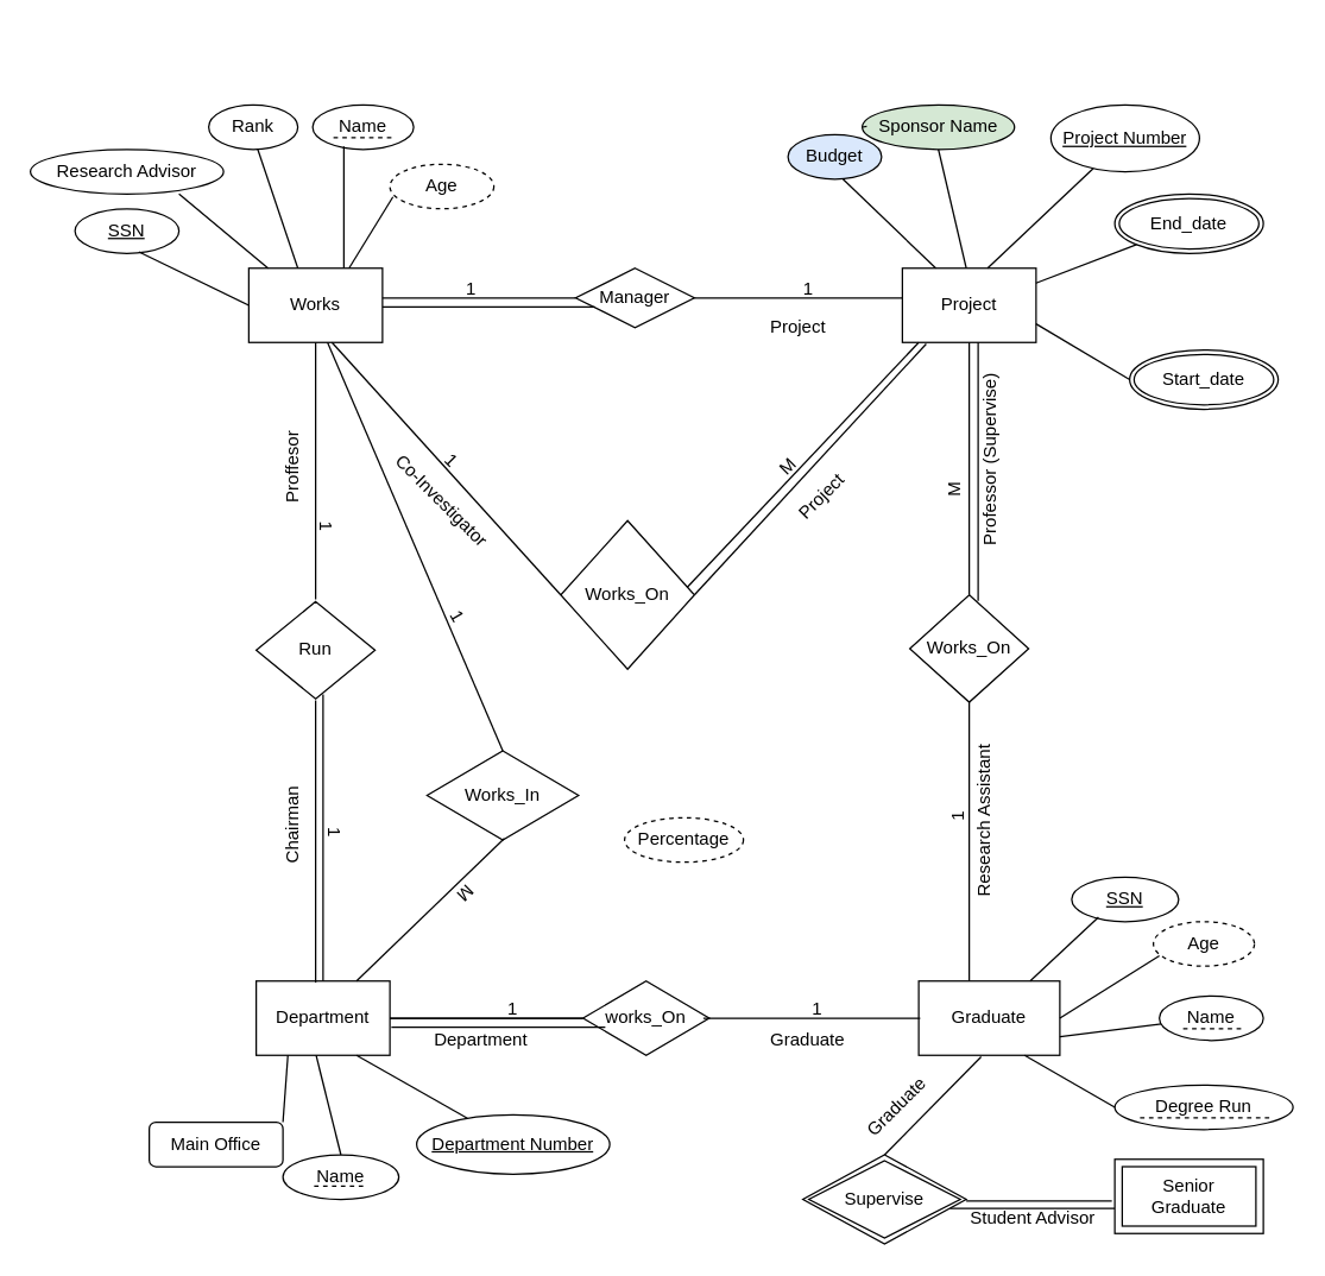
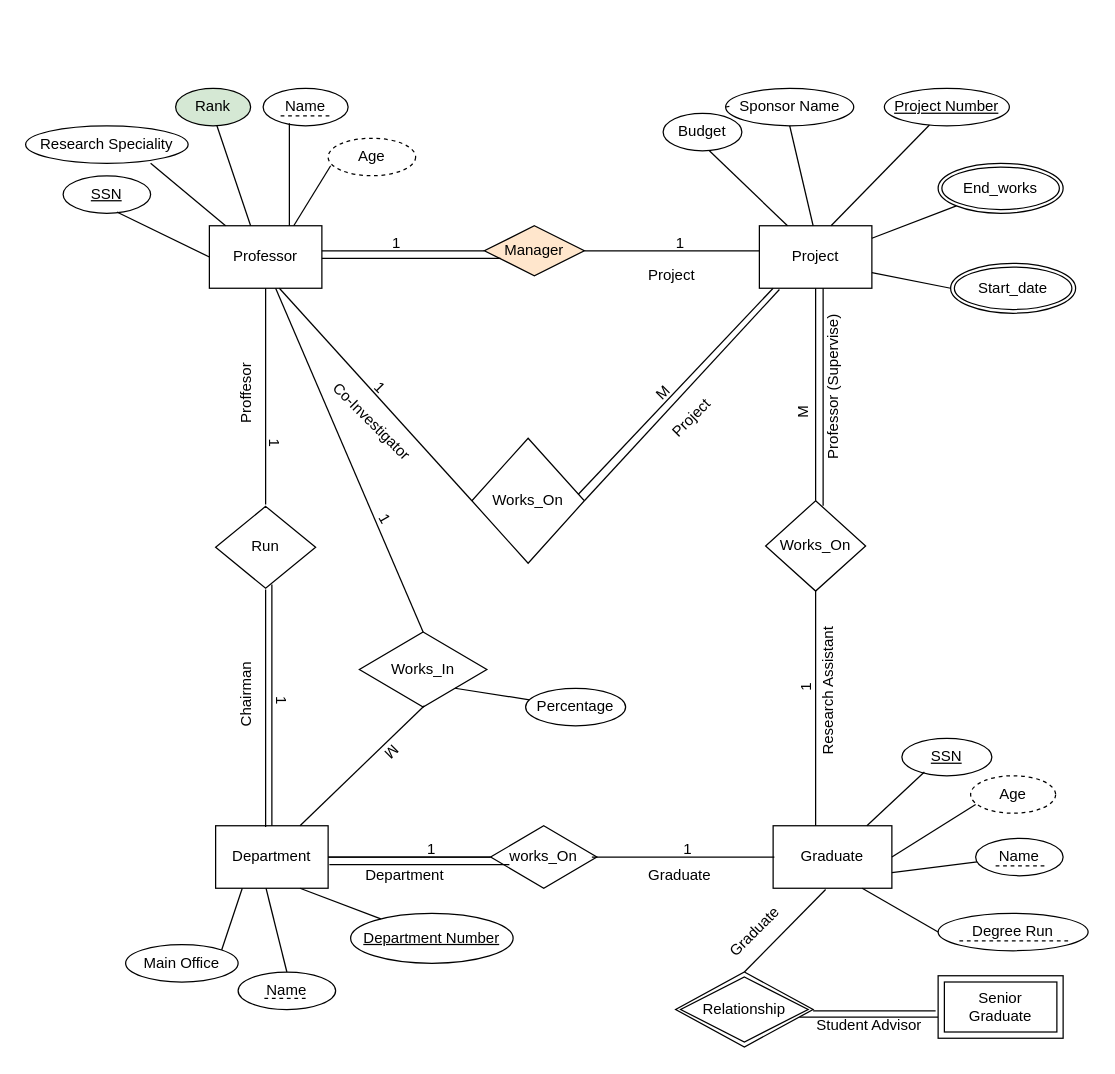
- <mxCell id="44" value="Rank" parent="1" style="ellipse;whiteSpace=wrap;html=1;" vertex="1"><mxGeometry as="geometry" y="70" x="140" height="30" width="60" /></mxCell>
+ <mxCell id="44" value="Rank" parent="1" style="ellipse;whiteSpace=wrap;html=1;fillColor=#d5e8d4;" vertex="1"><mxGeometry as="geometry" y="70" x="140" height="30" width="60" /></mxCell>
- <mxCell id="60" value="Sponsor Name" parent="1" style="ellipse;whiteSpace=wrap;html=1;align=center;fillColor=#d5e8d4;" vertex="1"><mxGeometry as="geometry" y="70" x="580" height="30" width="102.5" /></mxCell>
+ <mxCell id="60" value="Sponsor Name" parent="1" style="ellipse;whiteSpace=wrap;html=1;align=center;" vertex="1"><mxGeometry as="geometry" y="70" x="580" height="30" width="102.5" /></mxCell>
- <mxCell id="57" value="Project Number" parent="1" style="ellipse;whiteSpace=wrap;html=1;align=center;fontStyle=4;" vertex="1"><mxGeometry x="707" y="70" as="geometry" height="45" width="100" /></mxCell>
+ <mxCell id="57" value="Project Number" parent="1" style="ellipse;whiteSpace=wrap;html=1;align=center;fontStyle=4;" vertex="1"><mxGeometry as="geometry" y="70" x="707" height="30" width="100" /></mxCell>
- <mxCell id="55" value="Budget" parent="1" style="ellipse;whiteSpace=wrap;html=1;align=center;direction=west;rotation=0;fillColor=#dae8fc;" vertex="1"><mxGeometry as="geometry" y="90" x="530" height="30" width="63" /></mxCell>
+ <mxCell id="55" value="Budget" parent="1" style="ellipse;whiteSpace=wrap;html=1;align=center;direction=west;rotation=0;" vertex="1"><mxGeometry as="geometry" y="90" x="530" height="30" width="63" /></mxCell>
- <mxCell id="48" value="Research Advisor" parent="1" style="ellipse;whiteSpace=wrap;html=1;align=center;" vertex="1"><mxGeometry as="geometry" y="100" x="20" height="30" width="130" /></mxCell>
+ <mxCell id="48" value="Research Speciality" parent="1" style="ellipse;whiteSpace=wrap;html=1;align=center;" vertex="1"><mxGeometry as="geometry" y="100" x="20" height="30" width="130" /></mxCell>
- <mxCell id="58" value="End_date" parent="1" style="ellipse;shape=doubleEllipse;margin=3;whiteSpace=wrap;html=1;align=center;" vertex="1"><mxGeometry as="geometry" y="130" x="750" height="40" width="100" /></mxCell>
+ <mxCell id="58" value="End_works" parent="1" style="ellipse;shape=doubleEllipse;margin=3;whiteSpace=wrap;html=1;align=center;" vertex="1"><mxGeometry as="geometry" y="130" x="750" height="40" width="100" /></mxCell>
- <mxCell id="9" value="Manager" parent="1" style="rhombus;whiteSpace=wrap;html=1;" vertex="1"><mxGeometry as="geometry" y="180" x="387" height="40" width="80" /></mxCell>
+ <mxCell id="9" value="Manager" parent="1" style="rhombus;whiteSpace=wrap;html=1;fillColor=#ffe6cc;" vertex="1"><mxGeometry as="geometry" y="180" x="387" height="40" width="80" /></mxCell>
- <mxCell id="7" value="Works" parent="1" style="rounded=0;whiteSpace=wrap;html=1;" vertex="1"><mxGeometry as="geometry" y="180" x="167" height="50" width="90" /></mxCell>
+ <mxCell id="7" value="Professor" parent="1" style="rounded=0;whiteSpace=wrap;html=1;" vertex="1"><mxGeometry as="geometry" y="180" x="167" height="50" width="90" /></mxCell>
- <mxCell id="59" value="Start_date" parent="1" style="ellipse;shape=doubleEllipse;margin=3;whiteSpace=wrap;html=1;align=center;" vertex="1"><mxGeometry x="760" y="235" as="geometry" height="40" width="100" /></mxCell>
+ <mxCell id="59" value="Start_date" parent="1" style="ellipse;shape=doubleEllipse;margin=3;whiteSpace=wrap;html=1;align=center;" vertex="1"><mxGeometry as="geometry" y="210" x="760" height="40" width="100" /></mxCell>
+ <mxCell id="88" value="" parent="1" edge="1" target="87" style="endArrow=none;html=1;exitX=1;exitY=1;exitDx=0;exitDy=0;" source="84"><mxGeometry as="geometry" relative="1" height="50" width="50"><mxPoint as="sourcePoint" y="640" x="420" /><mxPoint as="targetPoint" y="590" x="470" /></mxGeometry></mxCell>
- <mxCell id="87" value="Percentage" parent="1" style="ellipse;whiteSpace=wrap;html=1;align=center;dashed=1;" vertex="1"><mxGeometry as="geometry" y="550" x="420" height="30" width="80" /></mxCell>
+ <mxCell id="87" value="Percentage" parent="1" style="ellipse;whiteSpace=wrap;html=1;align=center;dashed=0;" vertex="1"><mxGeometry as="geometry" y="550" x="420" height="30" width="80" /></mxCell>
- <mxCell id="70" value="Main Office" parent="1" style="whiteSpace=wrap;html=1;align=center;rounded=1;" vertex="1"><mxGeometry as="geometry" y="755" x="100" height="30" width="90" /></mxCell>
+ <mxCell id="70" value="Main Office" parent="1" style="ellipse;whiteSpace=wrap;html=1;align=center;" vertex="1"><mxGeometry as="geometry" y="755" x="100" height="30" width="90" /></mxCell>
- <mxCell id="69" value="Department Number" parent="1" style="ellipse;whiteSpace=wrap;html=1;align=center;fontStyle=4;" vertex="1"><mxGeometry as="geometry" y="750" x="280" height="40" width="130" /></mxCell>
+ <mxCell id="69" value="Department Number" parent="1" style="ellipse;whiteSpace=wrap;html=1;align=center;fontStyle=4;" vertex="1"><mxGeometry x="280" y="730" as="geometry" height="40" width="130" /></mxCell>
- <mxCell id="91" value="Supervise" parent="1" style="shape=rhombus;double=1;perimeter=rhombusPerimeter;whiteSpace=wrap;html=1;align=center;" vertex="1"><mxGeometry as="geometry" y="777" x="540" height="60" width="110" /></mxCell>
+ <mxCell id="91" value="Relationship" parent="1" style="shape=rhombus;double=1;perimeter=rhombusPerimeter;whiteSpace=wrap;html=1;align=center;" vertex="1"><mxGeometry as="geometry" y="777" x="540" height="60" width="110" /></mxCell>
